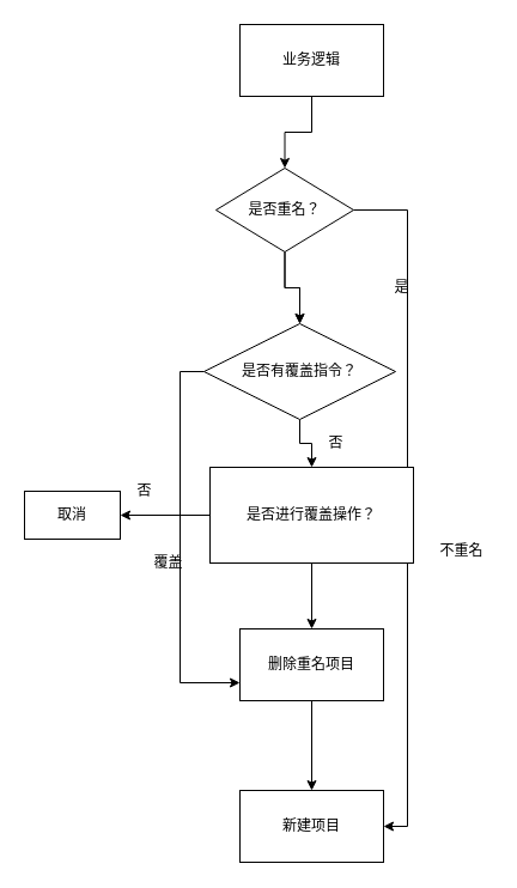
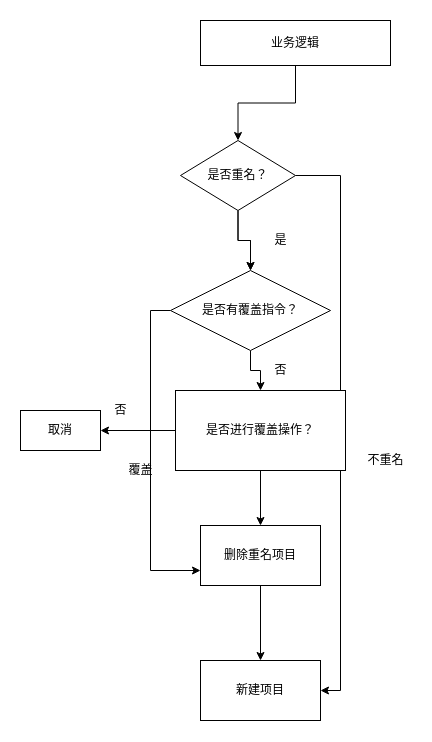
- <mxCell id="3" value="业务逻辑" style="rounded=0;whiteSpace=wrap;html=1;" vertex="1" parent="1"><mxGeometry x="200" y="20" width="120" height="60" as="geometry" /></mxCell>
+ <mxCell id="3" value="业务逻辑" style="rounded=0;whiteSpace=wrap;html=1;" vertex="1" parent="1"><mxGeometry x="200" y="20" width="190" height="45" as="geometry" /></mxCell>
- <mxCell id="11" value="是" style="text;html=1;resizable=0;autosize=1;align=center;verticalAlign=middle;points=[];fillColor=none;strokeColor=none;rounded=0;" vertex="1" parent="1"><mxGeometry x="320" y="230" width="30" height="20" as="geometry" /></mxCell>
+ <mxCell id="11" value="是" style="text;html=1;resizable=0;autosize=1;align=center;verticalAlign=middle;points=[];fillColor=none;strokeColor=none;rounded=0;" vertex="1" parent="1"><mxGeometry x="265" y="230" width="30" height="20" as="geometry" /></mxCell>
